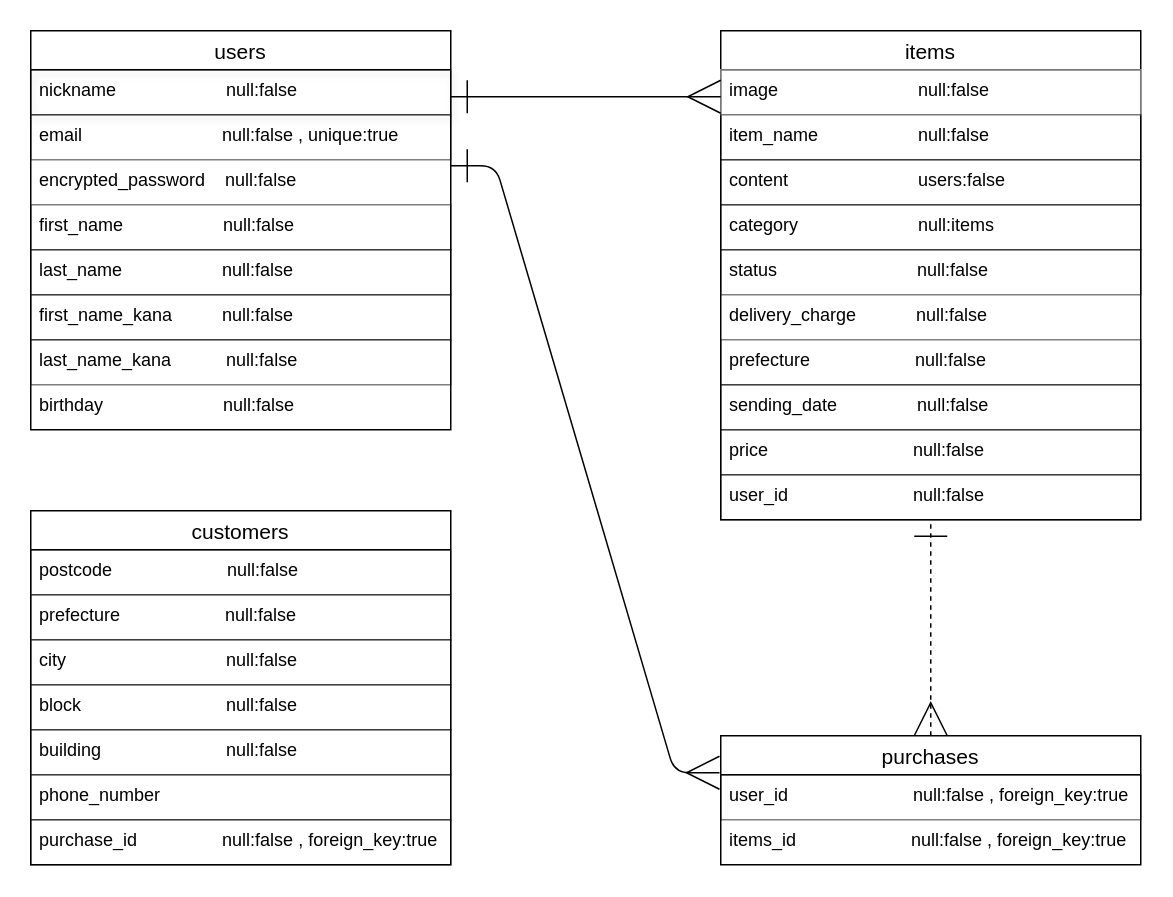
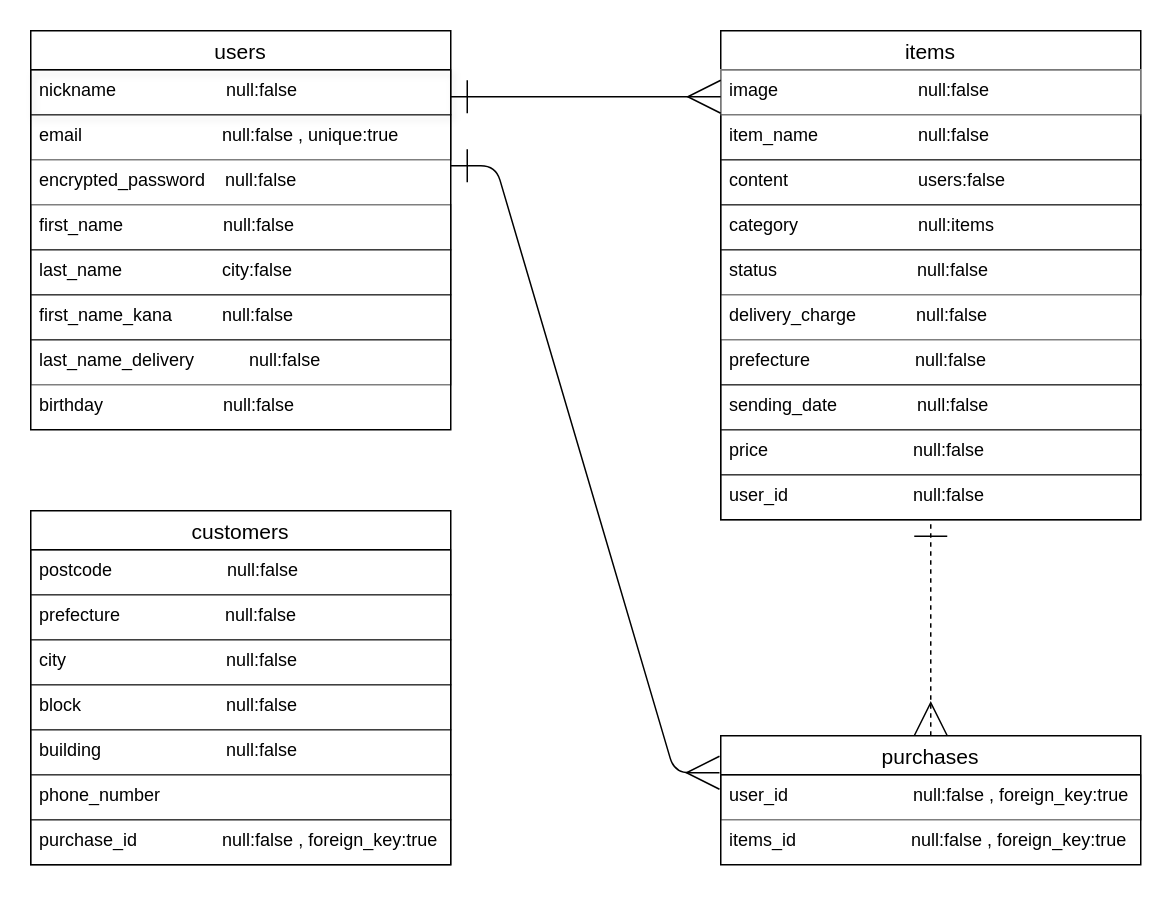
- <mxCell id="7" value="last_name                    null:false " style="text;strokeColor=default;fillColor=none;spacingLeft=4;spacingRight=4;overflow=hidden;rotatable=0;points=[[0,0.5],[1,0.5]];portConstraint=eastwest;fontSize=12;opacity=50;" vertex="1" parent="2"><mxGeometry y="146" width="280" height="30" as="geometry" /></mxCell>
+ <mxCell id="7" value="last_name                    city:false " style="text;strokeColor=default;fillColor=none;spacingLeft=4;spacingRight=4;overflow=hidden;rotatable=0;points=[[0,0.5],[1,0.5]];portConstraint=eastwest;fontSize=12;opacity=50;" vertex="1" parent="2"><mxGeometry y="146" width="280" height="30" as="geometry" /></mxCell>
- <mxCell id="9" value="last_name_kana           null:false " style="text;strokeColor=default;fillColor=none;spacingLeft=4;spacingRight=4;overflow=hidden;rotatable=0;points=[[0,0.5],[1,0.5]];portConstraint=eastwest;fontSize=12;opacity=50;" vertex="1" parent="2"><mxGeometry y="206" width="280" height="30" as="geometry" /></mxCell>
+ <mxCell id="9" value="last_name_delivery           null:false " style="text;strokeColor=default;fillColor=none;spacingLeft=4;spacingRight=4;overflow=hidden;rotatable=0;points=[[0,0.5],[1,0.5]];portConstraint=eastwest;fontSize=12;opacity=50;" vertex="1" parent="2"><mxGeometry y="206" width="280" height="30" as="geometry" /></mxCell>
